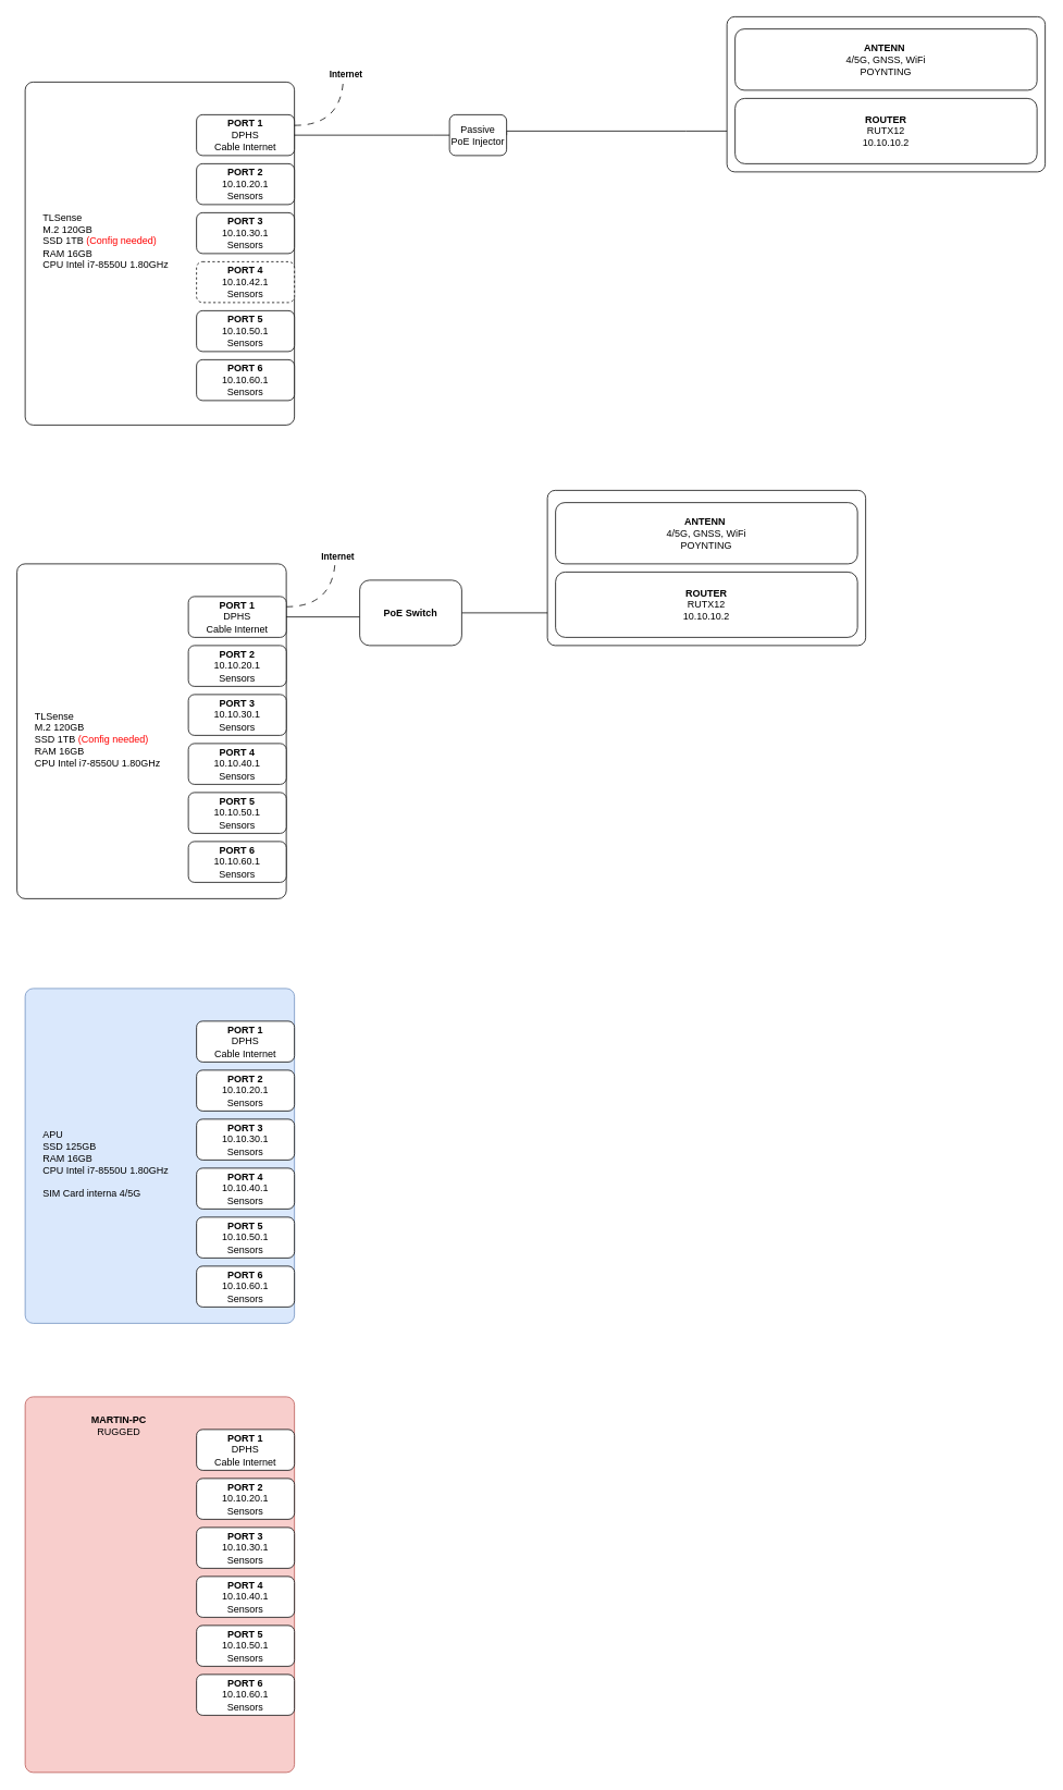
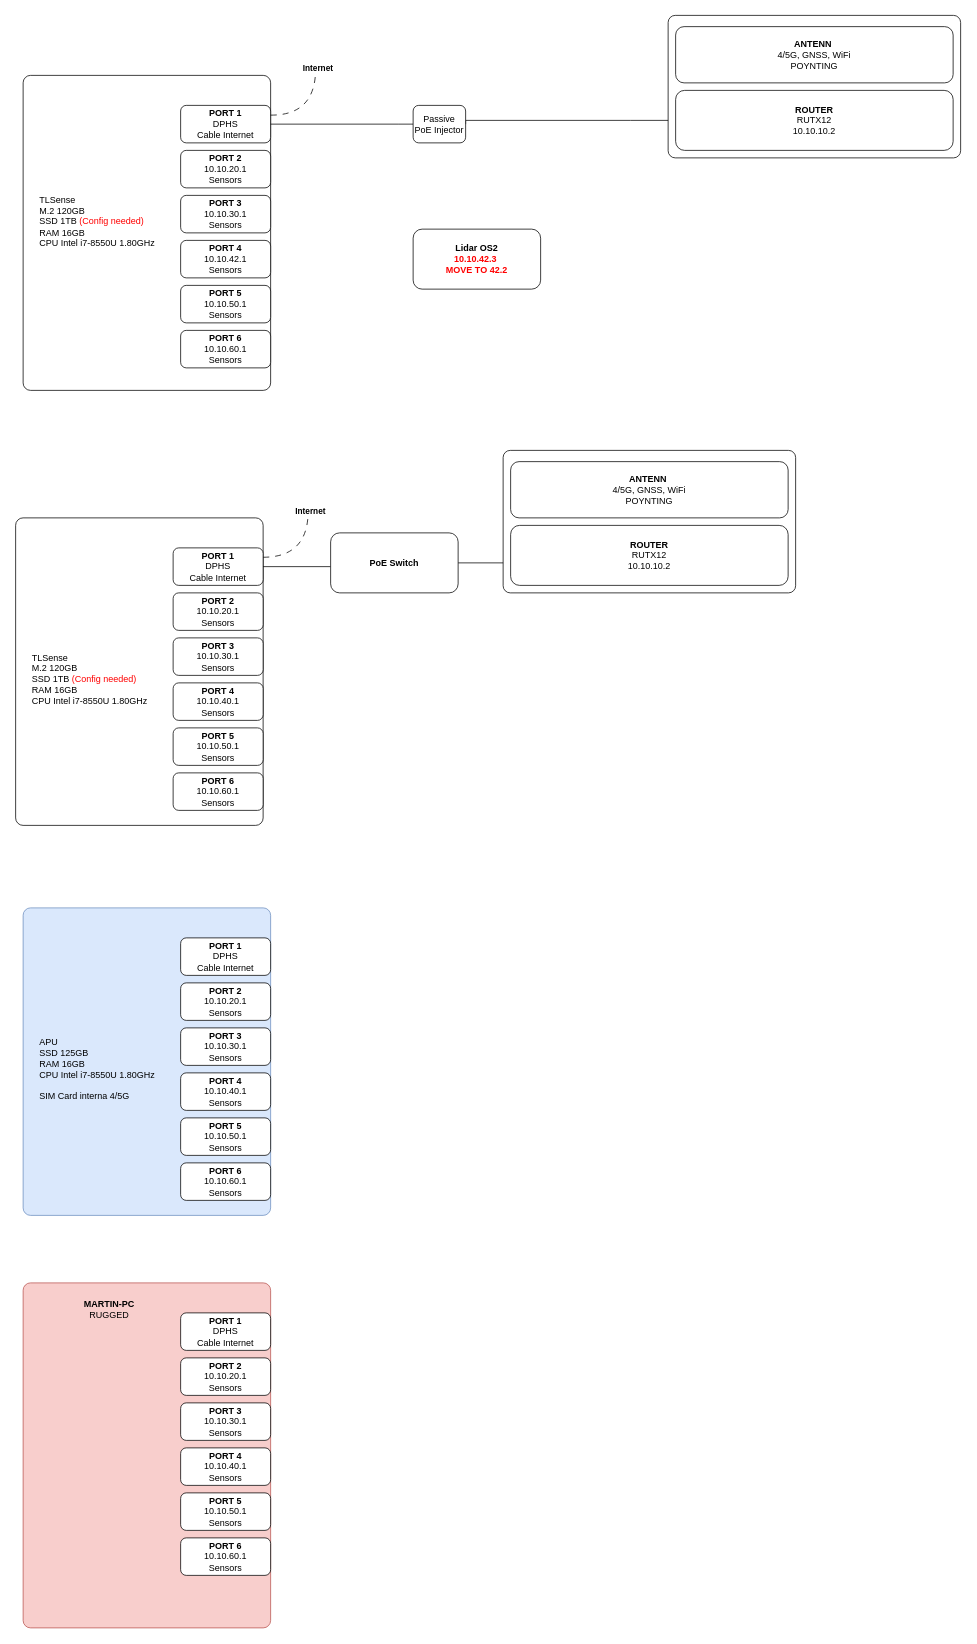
- <mxCell id="6" value="&lt;b&gt;PORT 4&lt;/b&gt;&lt;div&gt;&lt;span style=&quot;background-color: initial;&quot;&gt;10.10.42.1&lt;/span&gt;&lt;div&gt;Sensors&lt;/div&gt;&lt;/div&gt;" style="rounded=1;whiteSpace=wrap;html=1;dashed=1;" parent="1" vertex="1"><mxGeometry x="240" y="320" width="120" height="50" as="geometry" /></mxCell>
+ <mxCell id="6" value="&lt;b&gt;PORT 4&lt;/b&gt;&lt;div&gt;&lt;span style=&quot;background-color: initial;&quot;&gt;10.10.42.1&lt;/span&gt;&lt;div&gt;Sensors&lt;/div&gt;&lt;/div&gt;" style="rounded=1;whiteSpace=wrap;html=1;" parent="1" vertex="1"><mxGeometry x="240" y="320" width="120" height="50" as="geometry" /></mxCell>
+ <mxCell id="50" value="&lt;b&gt;Lidar OS2&lt;/b&gt;&lt;div&gt;&lt;b&gt;&lt;font color=&quot;#ff0000&quot;&gt;10.10.42.3&amp;nbsp;&lt;/font&gt;&lt;/b&gt;&lt;/div&gt;&lt;div&gt;&lt;b&gt;&lt;font color=&quot;#ff0000&quot;&gt;MOVE TO 42.2&lt;/font&gt;&lt;/b&gt;&lt;/div&gt;" style="rounded=1;whiteSpace=wrap;html=1;" vertex="1" parent="1"><mxGeometry x="550" y="305" width="170" height="80" as="geometry" /></mxCell>
- <mxCell id="47" value="&lt;b&gt;PoE Switch&lt;/b&gt;" style="rounded=1;whiteSpace=wrap;html=1;" parent="1" vertex="1"><mxGeometry x="440" y="710" width="125" height="80" as="geometry" /></mxCell>
+ <mxCell id="47" value="&lt;b&gt;PoE Switch&lt;/b&gt;" style="rounded=1;whiteSpace=wrap;html=1;" parent="1" vertex="1"><mxGeometry x="440" y="710" width="170" height="80" as="geometry" /></mxCell>
